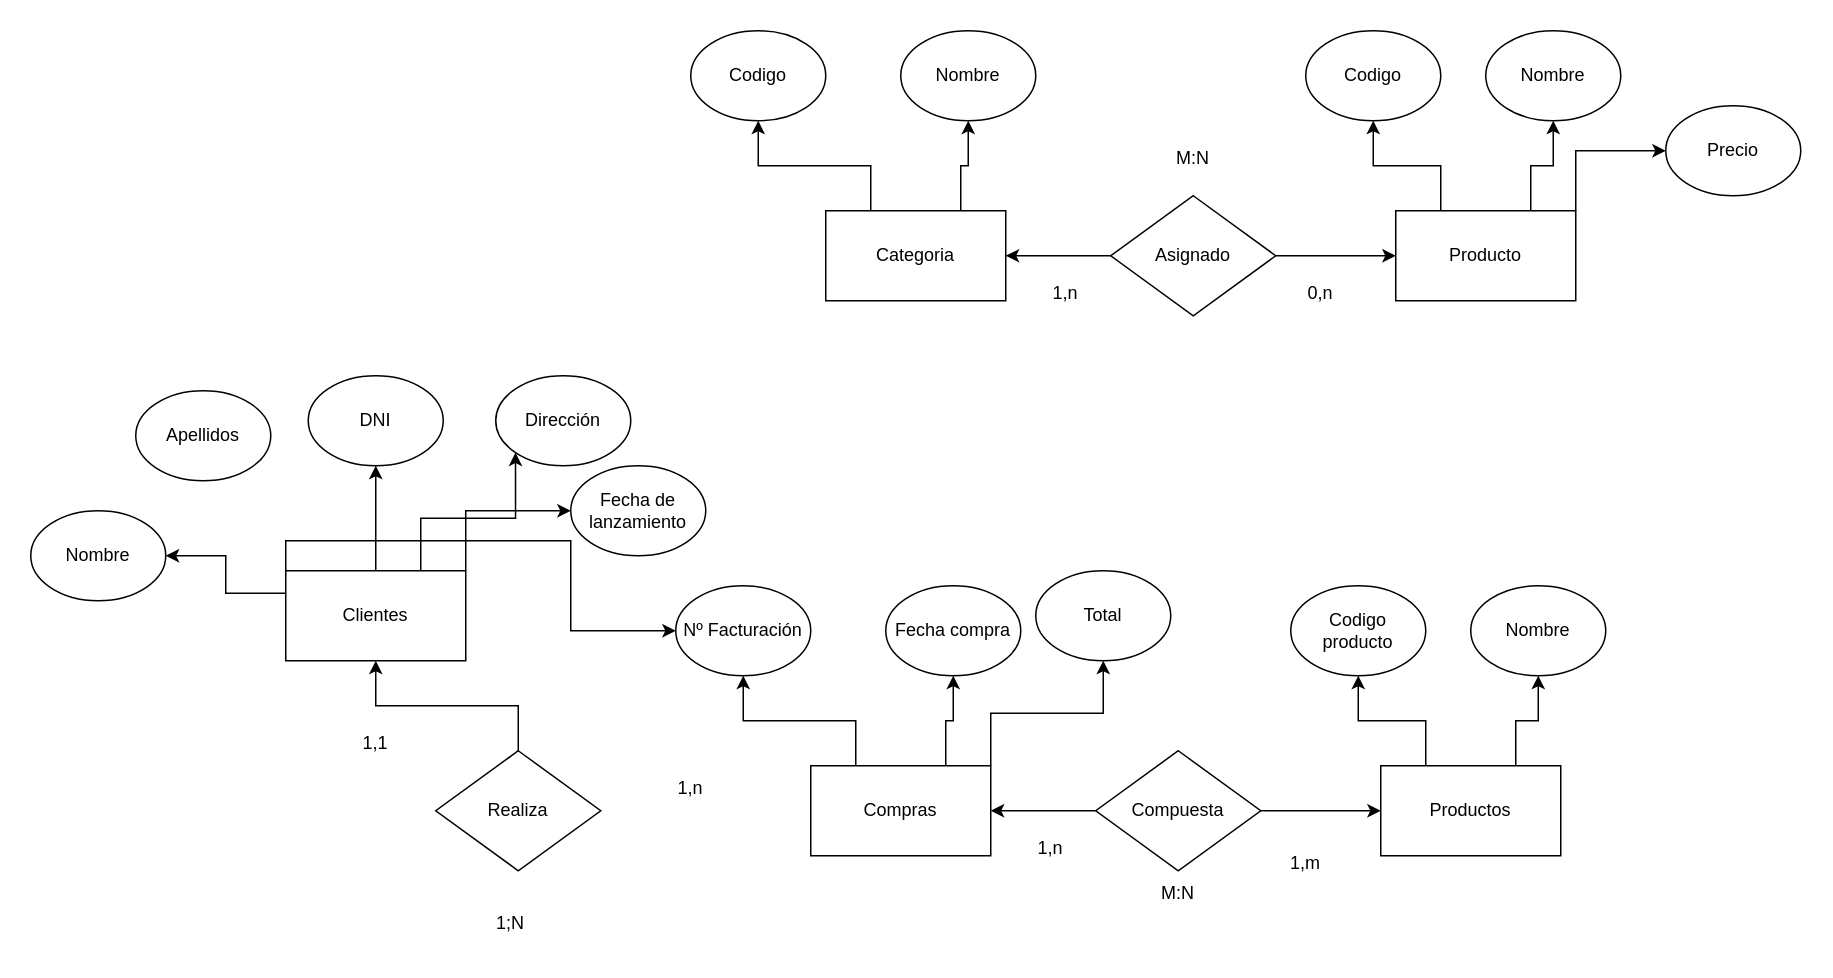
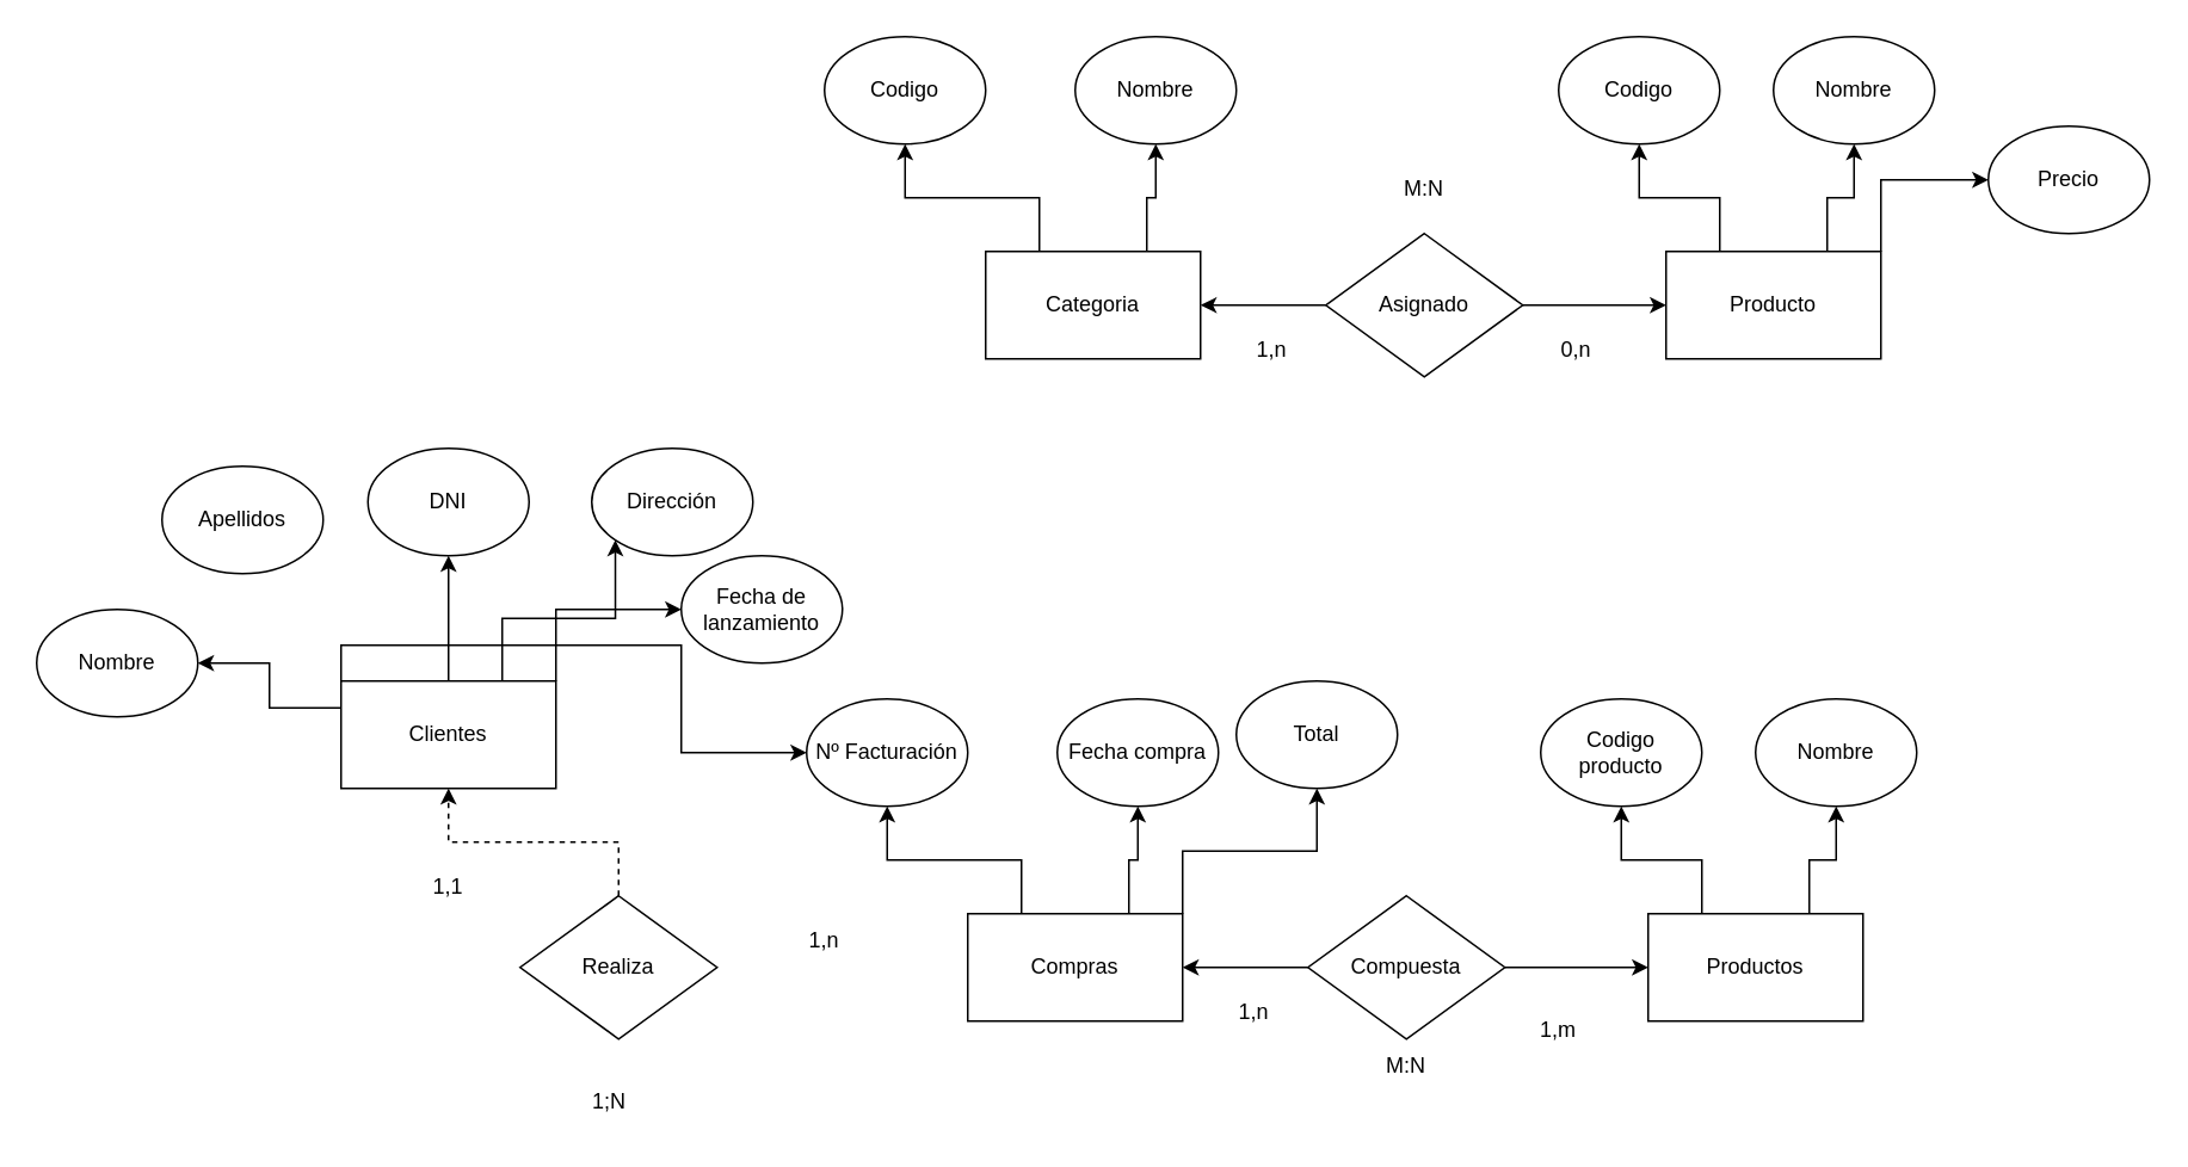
- <mxCell id="37" style="edgeStyle=orthogonalEdgeStyle;rounded=0;orthogonalLoop=1;jettySize=auto;html=1;exitX=0.5;exitY=0;exitDx=0;exitDy=0;" edge="1" parent="1" source="38" target="44"><mxGeometry relative="1" as="geometry" /></mxCell>
+ <mxCell id="37" style="edgeStyle=orthogonalEdgeStyle;rounded=0;orthogonalLoop=1;jettySize=auto;html=1;exitX=0.5;exitY=0;exitDx=0;exitDy=0;dashed=1;" edge="1" parent="1" source="38" target="44"><mxGeometry relative="1" as="geometry" /></mxCell>
